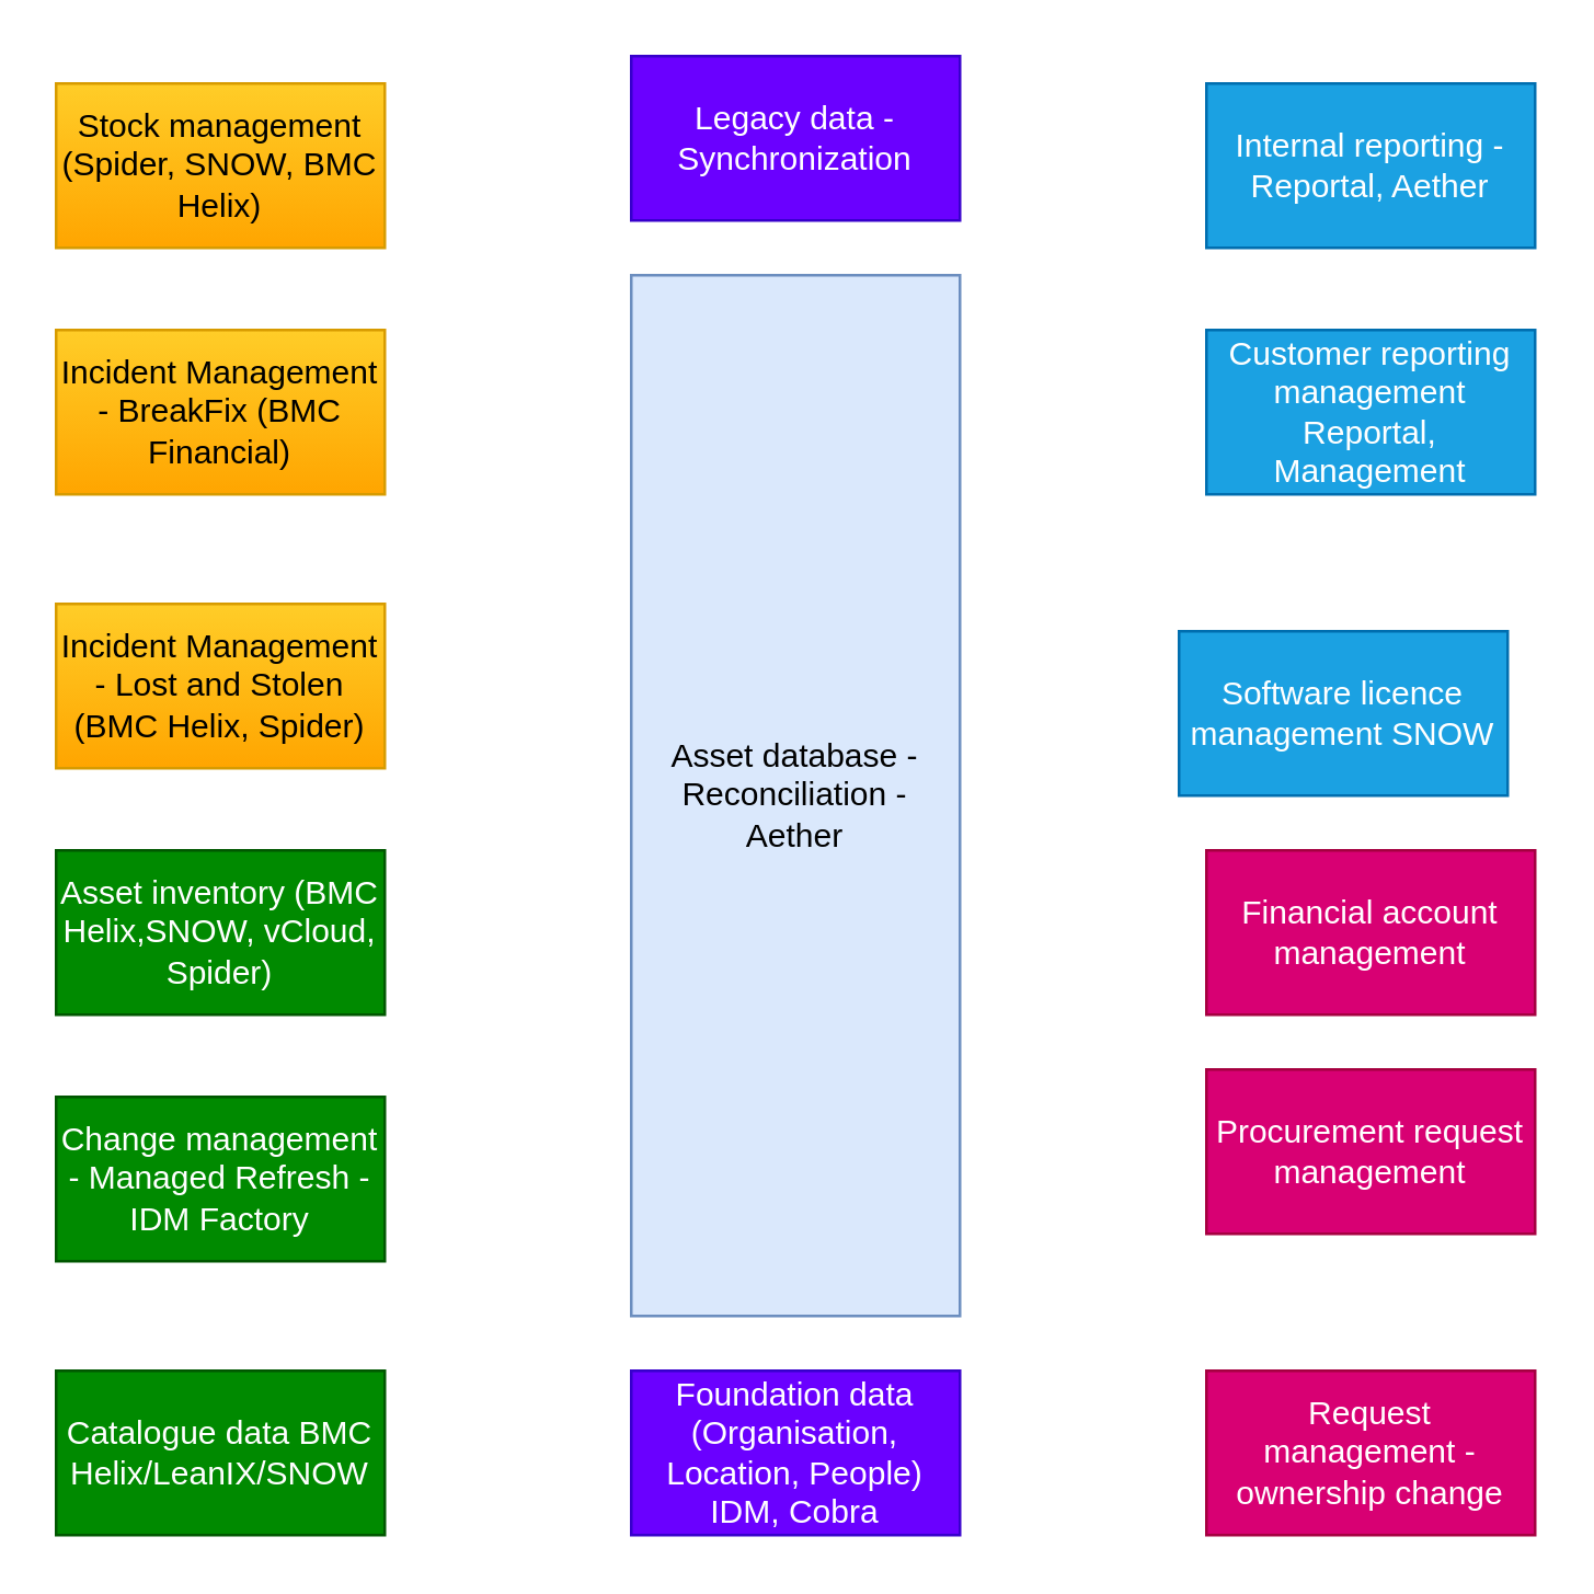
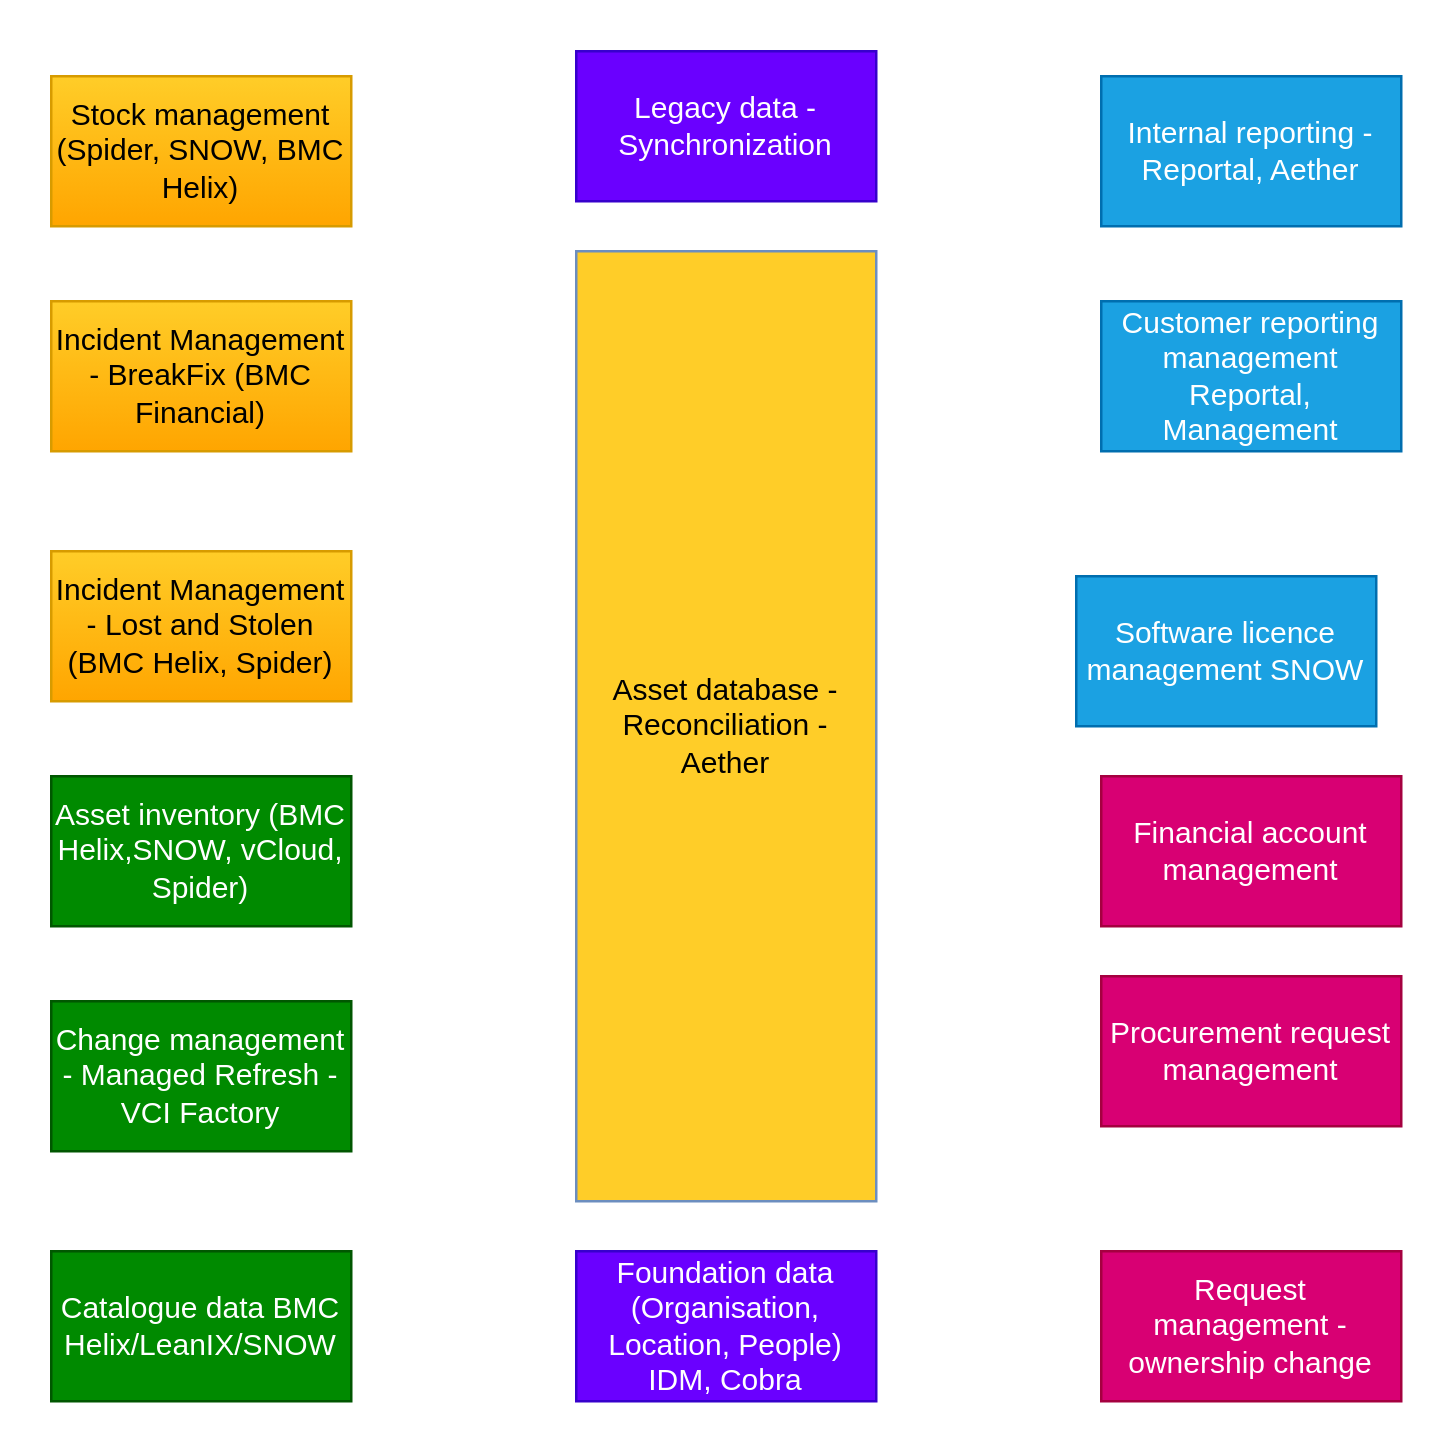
- <mxCell id="3" value="Asset database - Reconciliation - Aether" style="rounded=0;whiteSpace=wrap;html=1;fillColor=#dae8fc;strokeColor=#6c8ebf;" vertex="1" parent="1"><mxGeometry x="230" y="100" width="120" height="380" as="geometry" /></mxCell>
+ <mxCell id="3" value="Asset database - Reconciliation - Aether" style="rounded=0;whiteSpace=wrap;html=1;fillColor=#ffcd28;strokeColor=#6c8ebf;" vertex="1" parent="1"><mxGeometry x="230" y="100" width="120" height="380" as="geometry" /></mxCell>
- <mxCell id="5" value="Change management - Managed Refresh - IDM Factory" style="rounded=0;whiteSpace=wrap;html=1;fillColor=#008a00;fontColor=#ffffff;strokeColor=#005700;" vertex="1" parent="1"><mxGeometry x="20" y="400" width="120" height="60" as="geometry" /></mxCell>
+ <mxCell id="5" value="Change management - Managed Refresh - VCI Factory" style="rounded=0;whiteSpace=wrap;html=1;fillColor=#008a00;fontColor=#ffffff;strokeColor=#005700;" vertex="1" parent="1"><mxGeometry x="20" y="400" width="120" height="60" as="geometry" /></mxCell>
